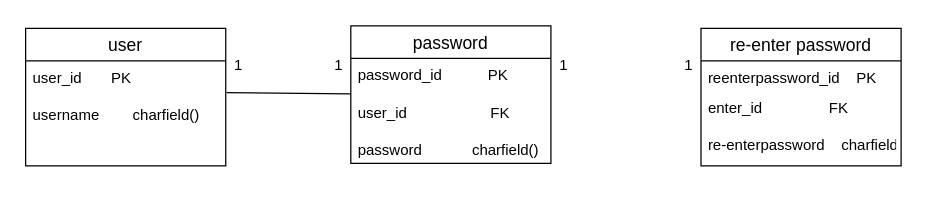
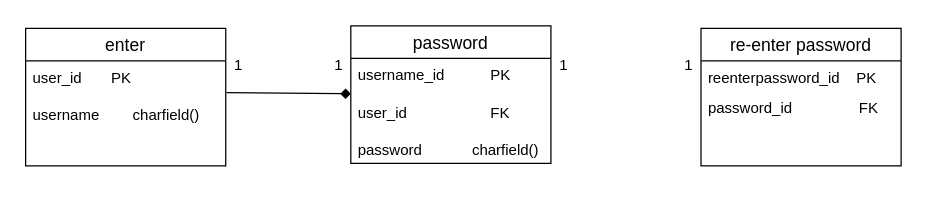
- <mxCell id="2" value="user" style="swimlane;fontStyle=0;childLayout=stackLayout;horizontal=1;startSize=26;horizontalStack=0;resizeParent=1;resizeParentMax=0;resizeLast=0;collapsible=1;marginBottom=0;align=center;fontSize=14;" vertex="1" parent="1"><mxGeometry x="20" y="22" width="160" height="110" as="geometry" /></mxCell>
+ <mxCell id="2" value="enter" style="swimlane;fontStyle=0;childLayout=stackLayout;horizontal=1;startSize=26;horizontalStack=0;resizeParent=1;resizeParentMax=0;resizeLast=0;collapsible=1;marginBottom=0;align=center;fontSize=14;" vertex="1" parent="1"><mxGeometry x="20" y="22" width="160" height="110" as="geometry" /></mxCell>
- <mxCell id="7" value="password_id           PK" style="text;strokeColor=none;fillColor=none;spacingLeft=4;spacingRight=4;overflow=hidden;rotatable=0;points=[[0,0.5],[1,0.5]];portConstraint=eastwest;fontSize=12;" vertex="1" parent="6"><mxGeometry y="26" width="160" height="30" as="geometry" /></mxCell>
+ <mxCell id="7" value="username_id           PK" style="text;strokeColor=none;fillColor=none;spacingLeft=4;spacingRight=4;overflow=hidden;rotatable=0;points=[[0,0.5],[1,0.5]];portConstraint=eastwest;fontSize=12;" vertex="1" parent="6"><mxGeometry y="26" width="160" height="30" as="geometry" /></mxCell>
- <mxCell id="5" value="" style="endArrow=none;html=1;rounded=0;exitX=1.004;exitY=-0.084;exitDx=0;exitDy=0;exitPerimeter=0;" edge="1" parent="1" source="4" target="6"><mxGeometry relative="1" as="geometry"><mxPoint x="320" y="222" as="sourcePoint" /><mxPoint x="310" y="63" as="targetPoint" /></mxGeometry></mxCell>
+ <mxCell id="5" value="" style="endArrow=diamond;html=1;rounded=0;exitX=1.004;exitY=-0.084;exitDx=0;exitDy=0;exitPerimeter=0;" edge="1" parent="1" source="4" target="6"><mxGeometry relative="1" as="geometry"><mxPoint x="320" y="222" as="sourcePoint" /><mxPoint x="310" y="63" as="targetPoint" /></mxGeometry></mxCell>
- <mxCell id="13" value="enter_id                FK" style="text;strokeColor=none;fillColor=none;spacingLeft=4;spacingRight=4;overflow=hidden;rotatable=0;points=[[0,0.5],[1,0.5]];portConstraint=eastwest;fontSize=12;" vertex="1" parent="11"><mxGeometry y="50" width="160" height="60" as="geometry" /></mxCell>
+ <mxCell id="13" value="password_id                FK" style="text;strokeColor=none;fillColor=none;spacingLeft=4;spacingRight=4;overflow=hidden;rotatable=0;points=[[0,0.5],[1,0.5]];portConstraint=eastwest;fontSize=12;" vertex="1" parent="11"><mxGeometry y="50" width="160" height="60" as="geometry" /></mxCell>
- <mxCell id="17" value="re-enterpassword    charfield" style="text;strokeColor=none;fillColor=none;spacingLeft=4;spacingRight=4;overflow=hidden;rotatable=0;points=[[0,0.5],[1,0.5]];portConstraint=eastwest;fontSize=12;" vertex="1" parent="1"><mxGeometry x="560" y="102" width="160" height="30" as="geometry" /></mxCell>
